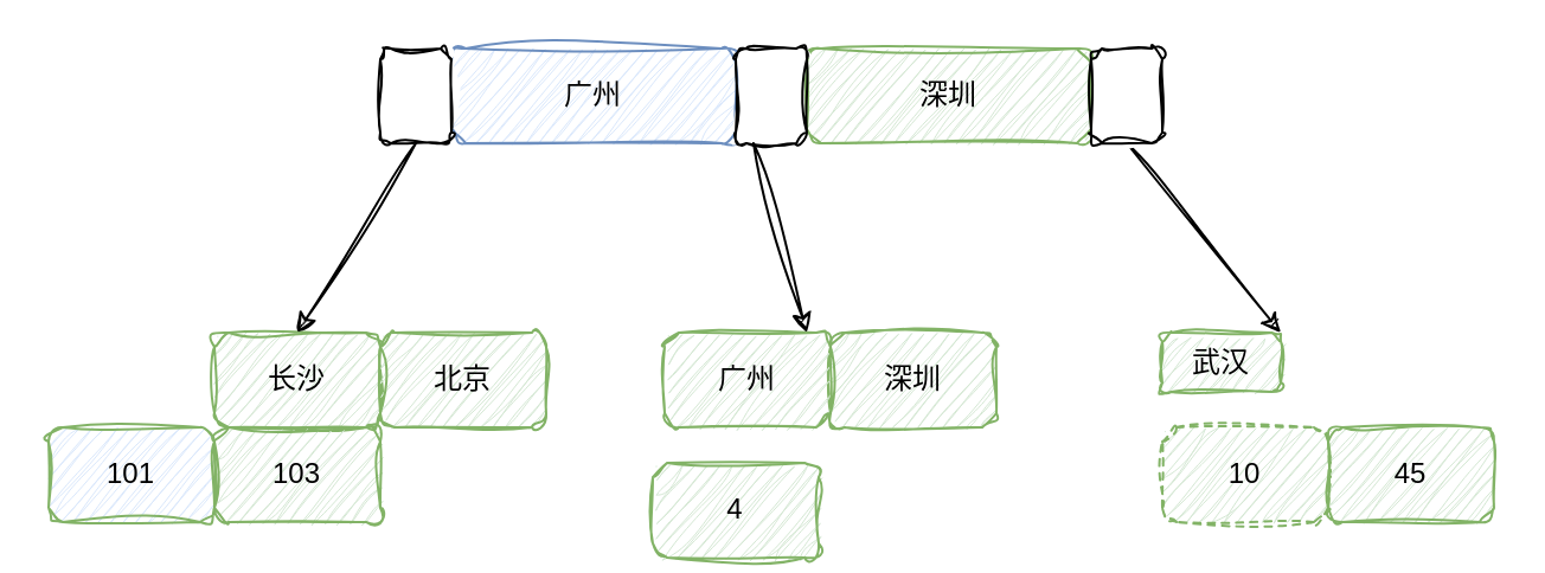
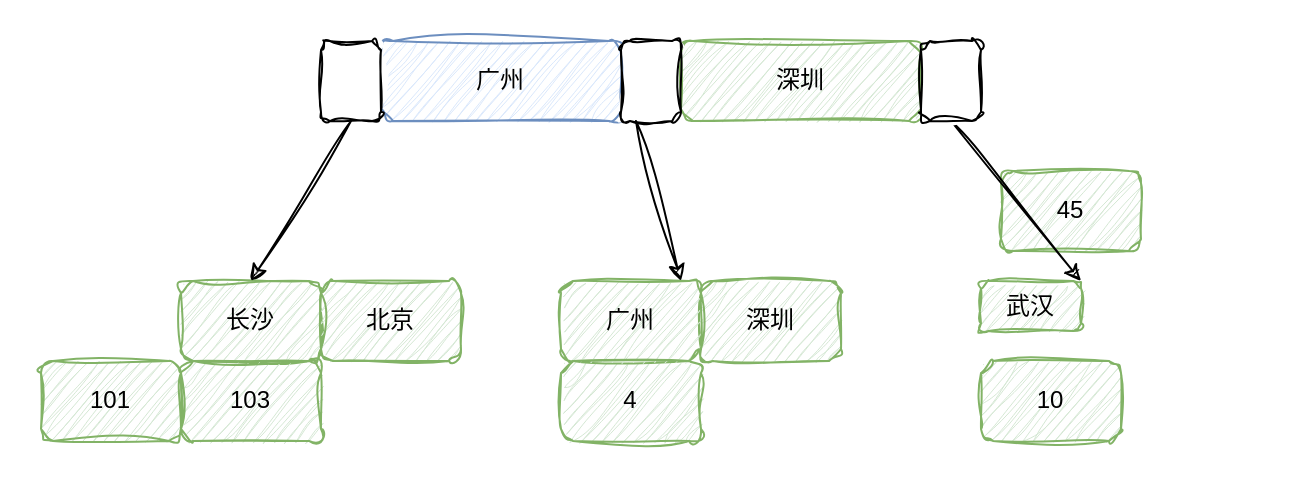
- <mxCell id="10" value="101" style="rounded=1;whiteSpace=wrap;html=1;fillColor=#dae8fc;strokeColor=#82b366;sketch=1;curveFitting=1;jiggle=2;" vertex="1" parent="1"><mxGeometry x="20" y="180" width="70" height="40" as="geometry" /></mxCell>
+ <mxCell id="10" value="101" style="rounded=1;whiteSpace=wrap;html=1;fillColor=#d5e8d4;strokeColor=#82b366;sketch=1;curveFitting=1;jiggle=2;" vertex="1" parent="1"><mxGeometry x="20" y="180" width="70" height="40" as="geometry" /></mxCell>
- <mxCell id="14" value="10" style="rounded=1;whiteSpace=wrap;html=1;fillColor=#d5e8d4;strokeColor=#82b366;sketch=1;curveFitting=1;jiggle=2;dashed=1;" vertex="1" parent="1"><mxGeometry x="490" y="180" width="70" height="40" as="geometry" /></mxCell>
+ <mxCell id="14" value="10" style="rounded=1;whiteSpace=wrap;html=1;fillColor=#d5e8d4;strokeColor=#82b366;sketch=1;curveFitting=1;jiggle=2;" vertex="1" parent="1"><mxGeometry x="490" y="180" width="70" height="40" as="geometry" /></mxCell>
- <mxCell id="15" value="45" style="rounded=1;whiteSpace=wrap;html=1;fillColor=#d5e8d4;strokeColor=#82b366;sketch=1;curveFitting=1;jiggle=2;" vertex="1" parent="1"><mxGeometry x="560" y="180" width="70" height="40" as="geometry" /></mxCell>
+ <mxCell id="15" value="45" style="rounded=1;whiteSpace=wrap;html=1;fillColor=#d5e8d4;strokeColor=#82b366;sketch=1;curveFitting=1;jiggle=2;" vertex="1" parent="1"><mxGeometry x="500" y="85" width="70" height="40" as="geometry" /></mxCell>
- <mxCell id="12" value="4" style="rounded=1;whiteSpace=wrap;html=1;fillColor=#d5e8d4;strokeColor=#82b366;sketch=1;curveFitting=1;jiggle=2;" vertex="1" parent="1"><mxGeometry x="275" y="195" width="70" height="40" as="geometry" /></mxCell>
+ <mxCell id="12" value="4" style="rounded=1;whiteSpace=wrap;html=1;fillColor=#d5e8d4;strokeColor=#82b366;sketch=1;curveFitting=1;jiggle=2;" vertex="1" parent="1"><mxGeometry x="280" y="180" width="70" height="40" as="geometry" /></mxCell>
